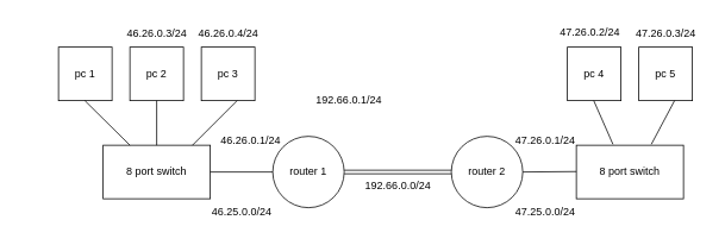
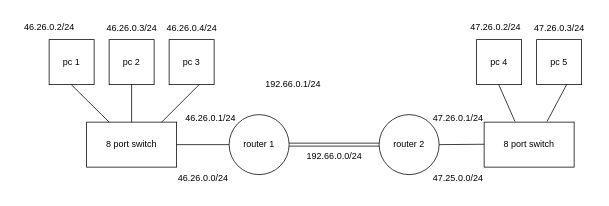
+ <mxCell id="19" value="46.26.0.2/24" style="text;html=1;align=center;verticalAlign=middle;resizable=0;points=[];autosize=1;strokeColor=none;fillColor=none;" vertex="1" parent="1"><mxGeometry x="20" y="20" width="90" height="30" as="geometry" /></mxCell>
- <mxCell id="22" value="46.25.0.0/24" style="text;html=1;align=center;verticalAlign=middle;resizable=0;points=[];autosize=1;strokeColor=none;fillColor=none;" vertex="1" parent="1"><mxGeometry x="225" y="222" width="90" height="30" as="geometry" /></mxCell>
+ <mxCell id="22" value="46.26.0.0/24" style="text;html=1;align=center;verticalAlign=middle;resizable=0;points=[];autosize=1;strokeColor=none;fillColor=none;" vertex="1" parent="1"><mxGeometry x="225" y="222" width="90" height="30" as="geometry" /></mxCell>
